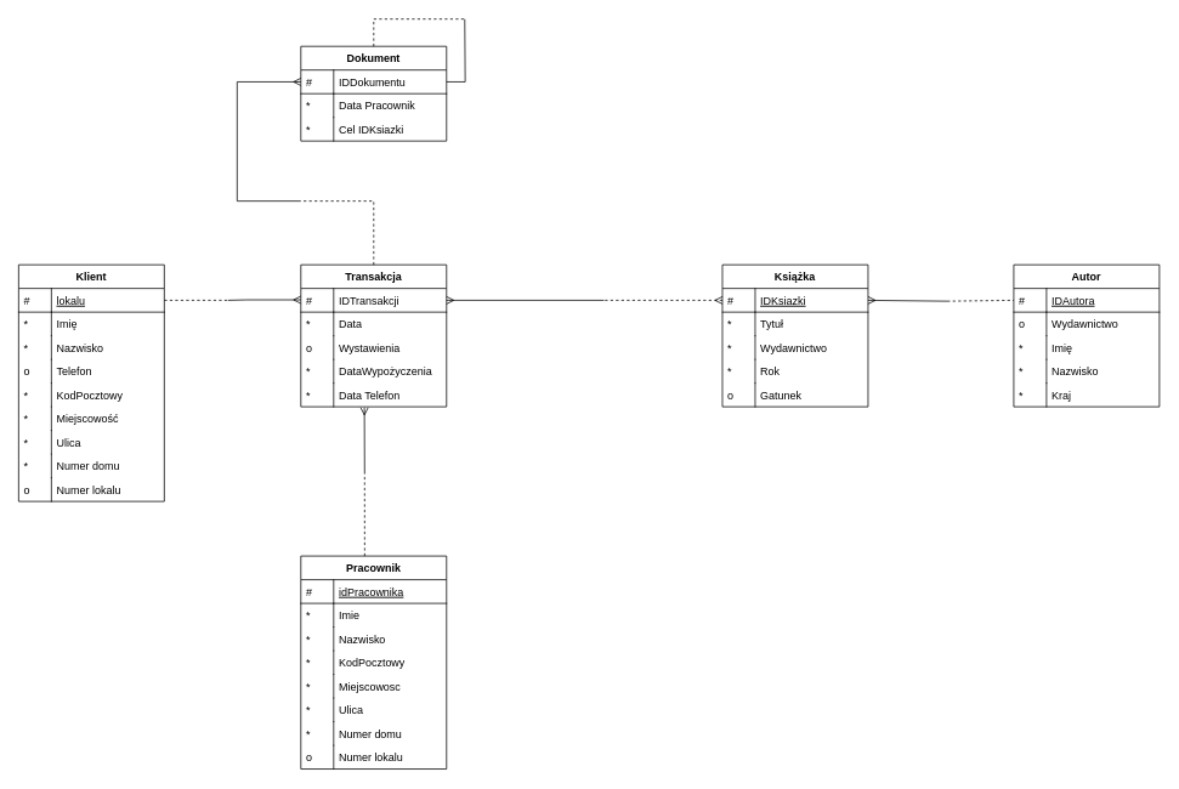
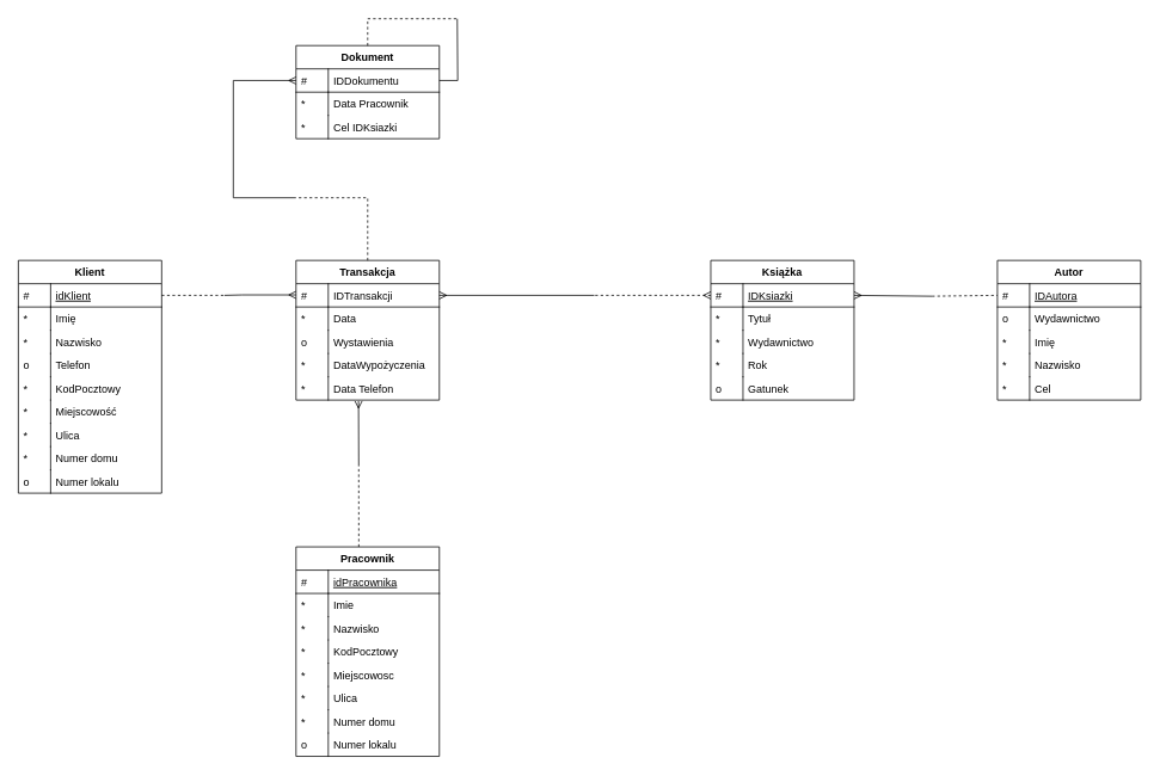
- <mxCell id="28" value="lokalu" style="shape=partialRectangle;top=0;left=0;right=0;bottom=1;align=left;verticalAlign=top;fillColor=none;spacingLeft=40;spacingRight=4;overflow=hidden;rotatable=0;points=[[0,0.5],[1,0.5]];portConstraint=eastwest;dropTarget=0;rounded=0;shadow=0;strokeWidth=1;fontStyle=4" parent="27" vertex="1"><mxGeometry y="26" width="160" height="26" as="geometry" /></mxCell>
+ <mxCell id="28" value="idKlient" style="shape=partialRectangle;top=0;left=0;right=0;bottom=1;align=left;verticalAlign=top;fillColor=none;spacingLeft=40;spacingRight=4;overflow=hidden;rotatable=0;points=[[0,0.5],[1,0.5]];portConstraint=eastwest;dropTarget=0;rounded=0;shadow=0;strokeWidth=1;fontStyle=4" parent="27" vertex="1"><mxGeometry y="26" width="160" height="26" as="geometry" /></mxCell>
- <mxCell id="23" value="Kraj" style="shape=partialRectangle;top=0;left=0;right=0;bottom=0;align=left;verticalAlign=top;fillColor=none;spacingLeft=40;spacingRight=4;overflow=hidden;rotatable=0;points=[[0,0.5],[1,0.5]];portConstraint=eastwest;dropTarget=0;rounded=0;shadow=0;strokeWidth=1;" parent="14" vertex="1"><mxGeometry y="130" width="160" height="26" as="geometry" /></mxCell>
+ <mxCell id="23" value="Cel" style="shape=partialRectangle;top=0;left=0;right=0;bottom=0;align=left;verticalAlign=top;fillColor=none;spacingLeft=40;spacingRight=4;overflow=hidden;rotatable=0;points=[[0,0.5],[1,0.5]];portConstraint=eastwest;dropTarget=0;rounded=0;shadow=0;strokeWidth=1;" parent="14" vertex="1"><mxGeometry y="130" width="160" height="26" as="geometry" /></mxCell>
